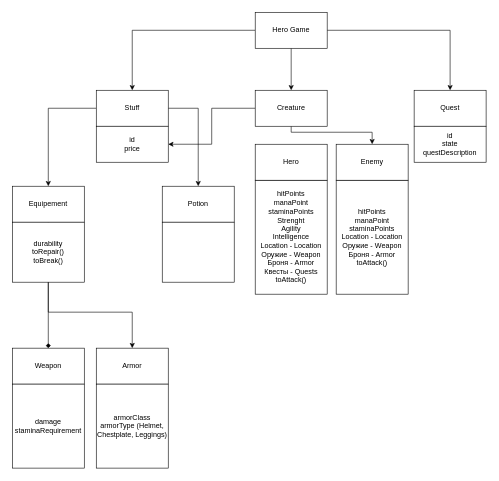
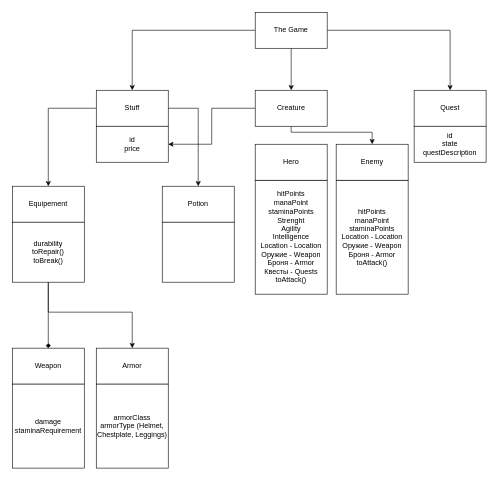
- <mxCell id="8" value="Hero Game" style="rounded=0;whiteSpace=wrap;html=1;" parent="1" vertex="1"><mxGeometry x="425" y="20" width="120" height="60" as="geometry" /></mxCell>
+ <mxCell id="8" value="The Game" style="rounded=0;whiteSpace=wrap;html=1;" parent="1" vertex="1"><mxGeometry x="425" y="20" width="120" height="60" as="geometry" /></mxCell>
